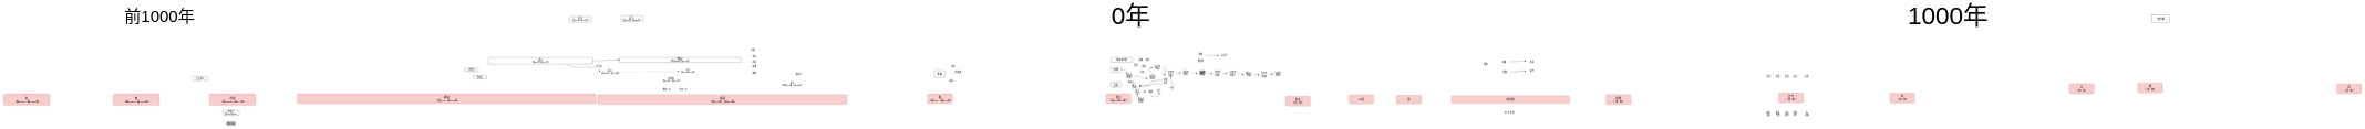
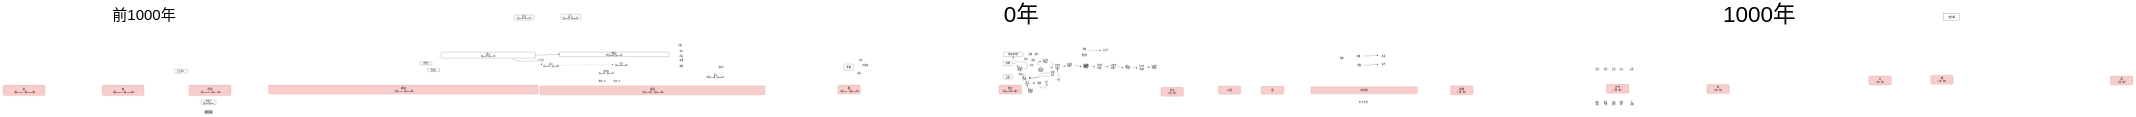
- <mxCell id="57" value="汉景帝（刘启）" style="text;html=1;strokeColor=none;fillColor=none;align=center;verticalAlign=middle;whiteSpace=wrap;rounded=0;" parent="1" vertex="1"><mxGeometry x="7110" y="414" width="60" height="25" as="geometry" /></mxCell>
+ <mxCell id="57" value="汉景帝（刘启）" style="text;html=1;strokeColor=none;fillColor=none;align=center;verticalAlign=middle;whiteSpace=wrap;rounded=0;" parent="1" vertex="1"><mxGeometry x="7100" y="409" width="60" height="25" as="geometry" /></mxCell>
- <mxCell id="43" style="edgeStyle=orthogonalEdgeStyle;curved=1;rounded=0;orthogonalLoop=1;jettySize=auto;html=1;exitX=1;exitY=0.5;exitDx=0;exitDy=0;entryX=0;entryY=0.75;entryDx=0;entryDy=0;" parent="1" source="44" target="51" edge="1"><mxGeometry relative="1" as="geometry" /></mxCell>
+ <mxCell id="43" style="edgeStyle=orthogonalEdgeStyle;curved=1;rounded=0;orthogonalLoop=1;jettySize=auto;html=1;exitX=1;exitY=0.5;exitDx=0;exitDy=0;" parent="1" source="44" target="13" edge="1"><mxGeometry relative="1" as="geometry" /></mxCell>
